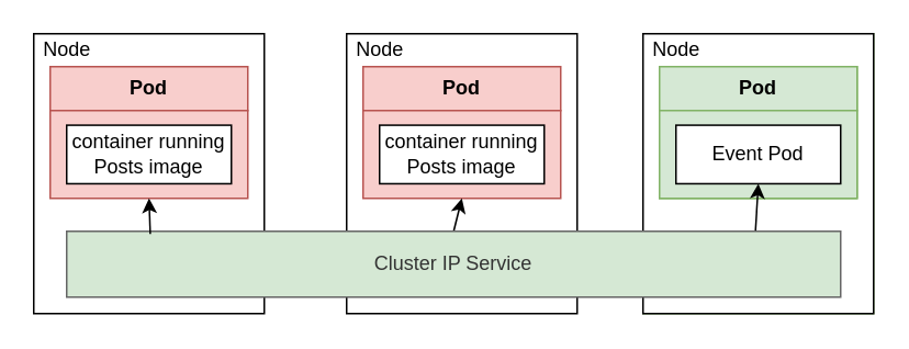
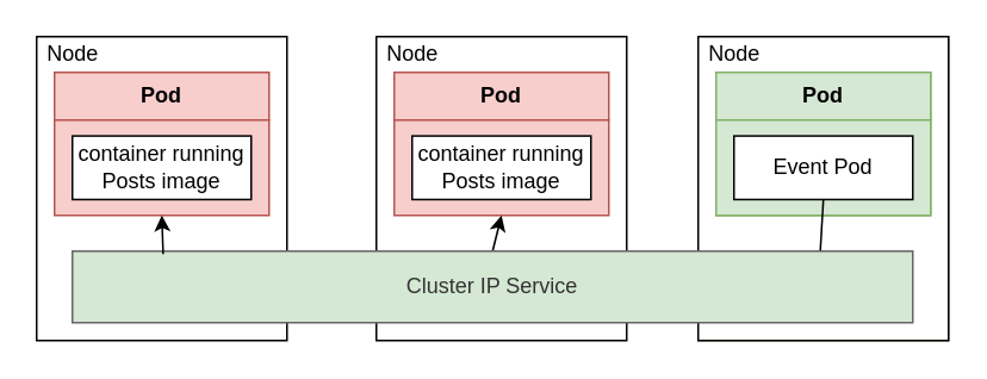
- <mxCell id="26" style="edgeStyle=none;html=1;exitX=0.89;exitY=-0.01;exitDx=0;exitDy=0;entryX=0.5;entryY=1;entryDx=0;entryDy=0;exitPerimeter=0;" parent="1" source="24" target="7" edge="1"><mxGeometry relative="1" as="geometry" /></mxCell>
+ <mxCell id="26" style="edgeStyle=none;html=1;exitX=0.89;exitY=-0.01;exitDx=0;exitDy=0;entryX=0.5;entryY=1;entryDx=0;entryDy=0;exitPerimeter=0;endArrow=none;" parent="1" source="24" target="7" edge="1"><mxGeometry relative="1" as="geometry" /></mxCell>
